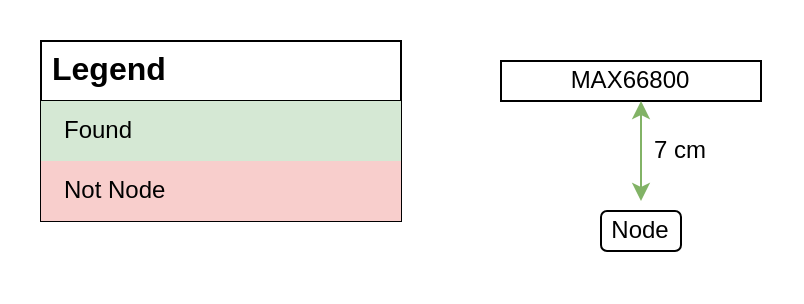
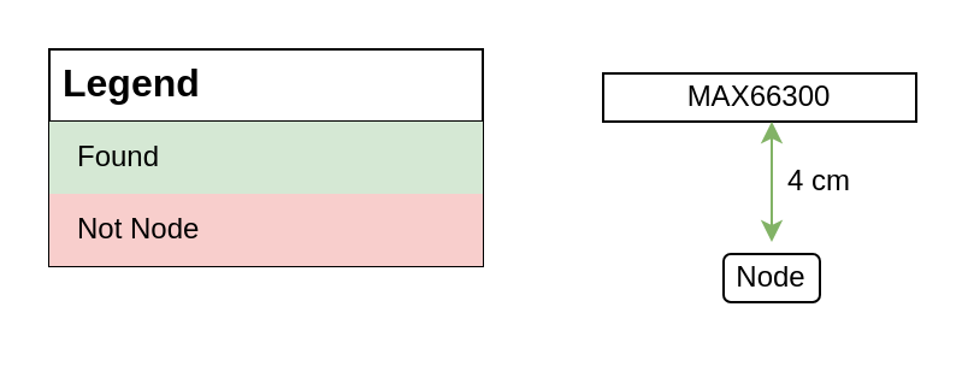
- <mxCell id="9" value="MAX66800" style="text;html=1;strokeColor=none;fillColor=none;align=center;verticalAlign=middle;whiteSpace=wrap;rounded=0;" vertex="1" parent="7"><mxGeometry x="35" width="60" height="30" as="geometry" /></mxCell>
+ <mxCell id="9" value="MAX66300" style="text;html=1;strokeColor=none;fillColor=none;align=center;verticalAlign=middle;whiteSpace=wrap;rounded=0;" vertex="1" parent="7"><mxGeometry x="35" width="60" height="30" as="geometry" /></mxCell>
- <mxCell id="11" value="7 cm" style="text;html=1;strokeColor=none;fillColor=none;align=center;verticalAlign=middle;whiteSpace=wrap;rounded=0;" vertex="1" parent="1"><mxGeometry x="310" y="60" width="60" height="30" as="geometry" /></mxCell>
+ <mxCell id="11" value="4 cm" style="text;html=1;strokeColor=none;fillColor=none;align=center;verticalAlign=middle;whiteSpace=wrap;rounded=0;" vertex="1" parent="1"><mxGeometry x="310" y="60" width="60" height="30" as="geometry" /></mxCell>
